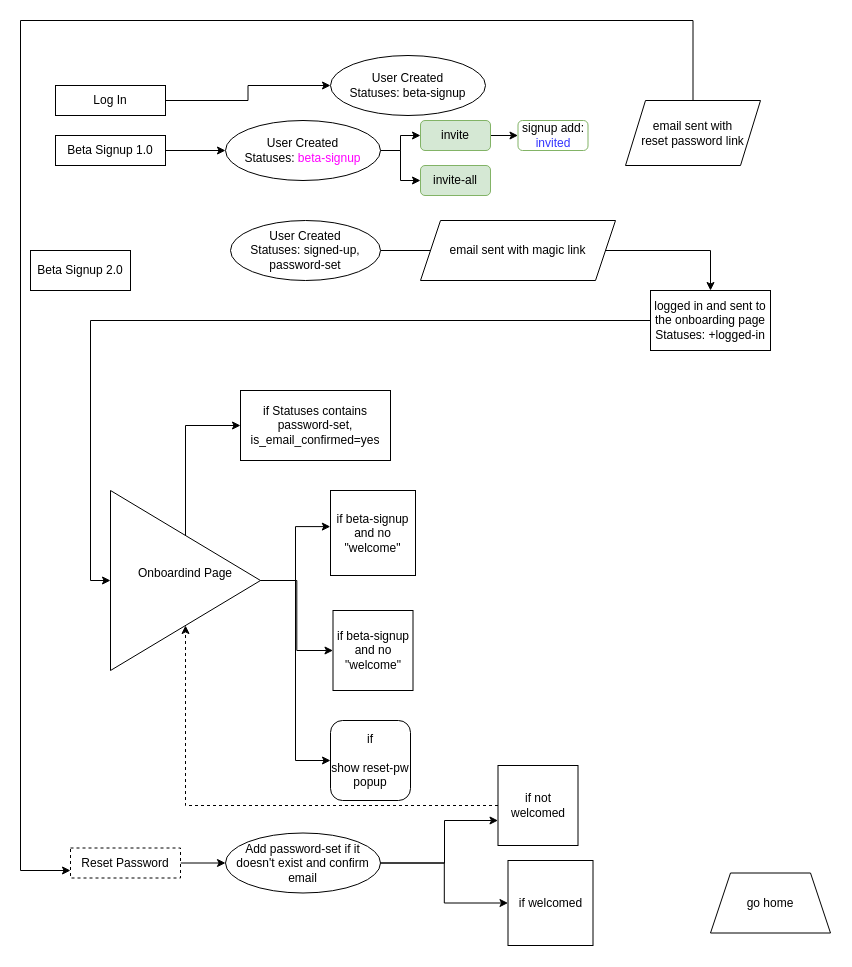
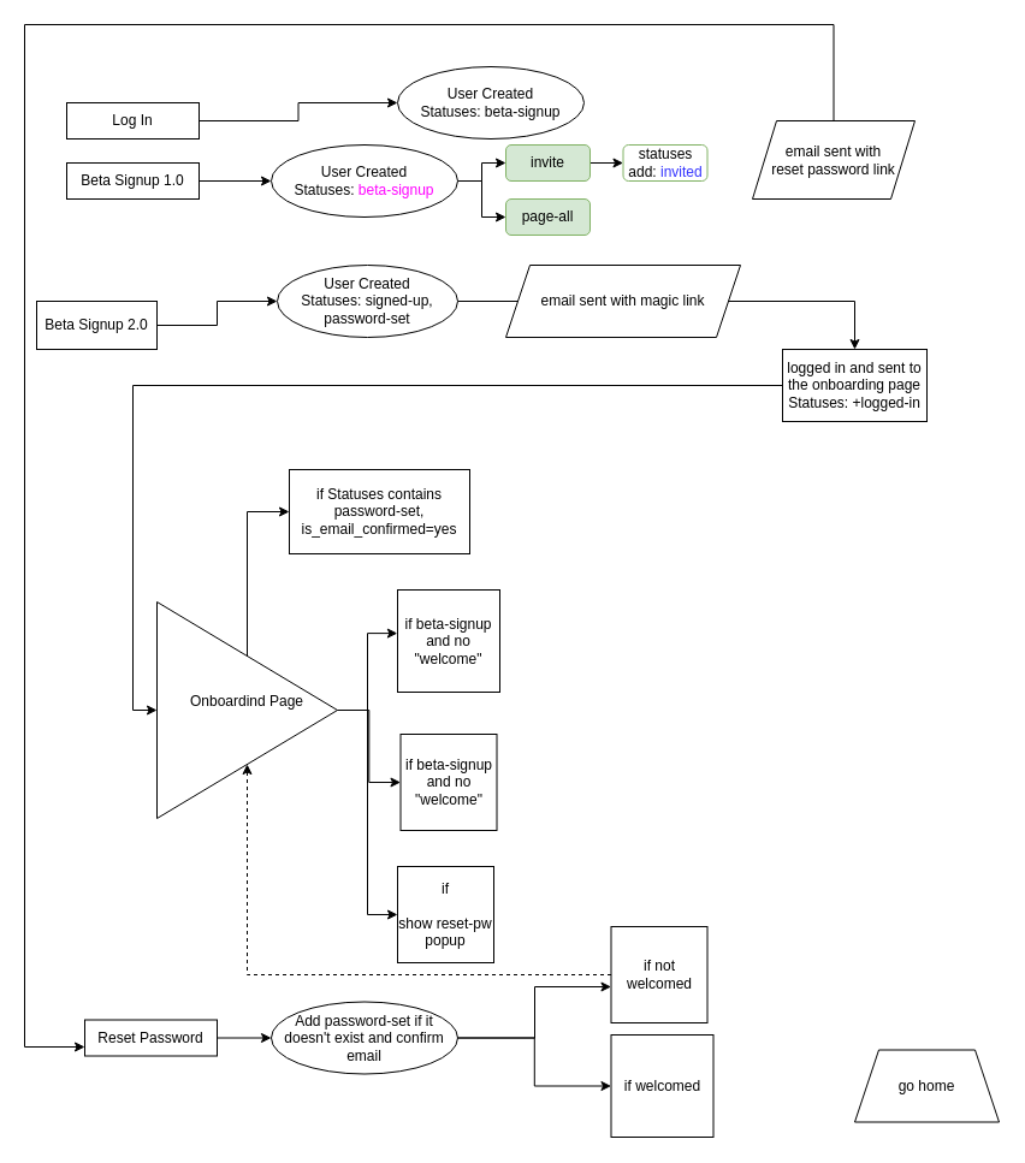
- <mxCell id="30" value="signup add: &lt;font color=&quot;#3333ff&quot;&gt;invited&lt;/font&gt;" style="rounded=1;whiteSpace=wrap;html=1;fillColor=#FFFFFF;strokeColor=#82b366;" vertex="1" parent="1"><mxGeometry x="517.5" y="120" width="70" height="30" as="geometry" /></mxCell>
+ <mxCell id="30" value="statuses add: &lt;font color=&quot;#3333ff&quot;&gt;invited&lt;/font&gt;" style="rounded=1;whiteSpace=wrap;html=1;fillColor=#FFFFFF;strokeColor=#82b366;" vertex="1" parent="1"><mxGeometry x="517.5" y="120" width="70" height="30" as="geometry" /></mxCell>
- <mxCell id="29" value="invite-all" style="rounded=1;whiteSpace=wrap;html=1;fillColor=#d5e8d4;strokeColor=#82b366;" vertex="1" parent="1"><mxGeometry x="420" y="165" width="70" height="30" as="geometry" /></mxCell>
+ <mxCell id="29" value="page-all" style="rounded=1;whiteSpace=wrap;html=1;fillColor=#d5e8d4;strokeColor=#82b366;" vertex="1" parent="1"><mxGeometry x="420" y="165" width="70" height="30" as="geometry" /></mxCell>
+ <mxCell id="4" value="" style="edgeStyle=orthogonalEdgeStyle;rounded=0;orthogonalLoop=1;jettySize=auto;html=1;" edge="1" parent="1" source="5" target="10"><mxGeometry relative="1" as="geometry" /></mxCell>
- <mxCell id="19" value="Onboardind Page&lt;br&gt;&lt;br&gt;" style="triangle;whiteSpace=wrap;html=1;" vertex="1" parent="1"><mxGeometry x="110" y="490" width="150" height="180" as="geometry" /></mxCell>
+ <mxCell id="19" value="Onboardind Page&lt;br&gt;&lt;br&gt;" style="triangle;whiteSpace=wrap;html=1;" vertex="1" parent="1"><mxGeometry x="130" y="500" width="150" height="180" as="geometry" /></mxCell>
- <mxCell id="23" value="if &lt;br&gt;&lt;br&gt;show reset-pw popup" style="whiteSpace=wrap;html=1;aspect=fixed;rounded=1;" vertex="1" parent="1"><mxGeometry x="330" y="720" width="80" height="80" as="geometry" /></mxCell>
+ <mxCell id="23" value="if &lt;br&gt;&lt;br&gt;show reset-pw popup" style="whiteSpace=wrap;html=1;aspect=fixed;" vertex="1" parent="1"><mxGeometry x="330" y="720" width="80" height="80" as="geometry" /></mxCell>
- <mxCell id="40" value="if not welcomed" style="whiteSpace=wrap;html=1;aspect=fixed;" vertex="1" parent="1"><mxGeometry x="497.5" y="765" width="80" height="80" as="geometry" /></mxCell>
+ <mxCell id="40" value="if not welcomed" style="whiteSpace=wrap;html=1;aspect=fixed;" vertex="1" parent="1"><mxGeometry x="507.5" y="770" width="80" height="80" as="geometry" /></mxCell>
- <mxCell id="34" value="Reset Password" style="rounded=0;whiteSpace=wrap;html=1;dashed=1;" vertex="1" parent="1"><mxGeometry x="70" y="847.5" width="110" height="30" as="geometry" /></mxCell>
+ <mxCell id="34" value="Reset Password" style="rounded=0;whiteSpace=wrap;html=1;" vertex="1" parent="1"><mxGeometry x="70" y="847.5" width="110" height="30" as="geometry" /></mxCell>
